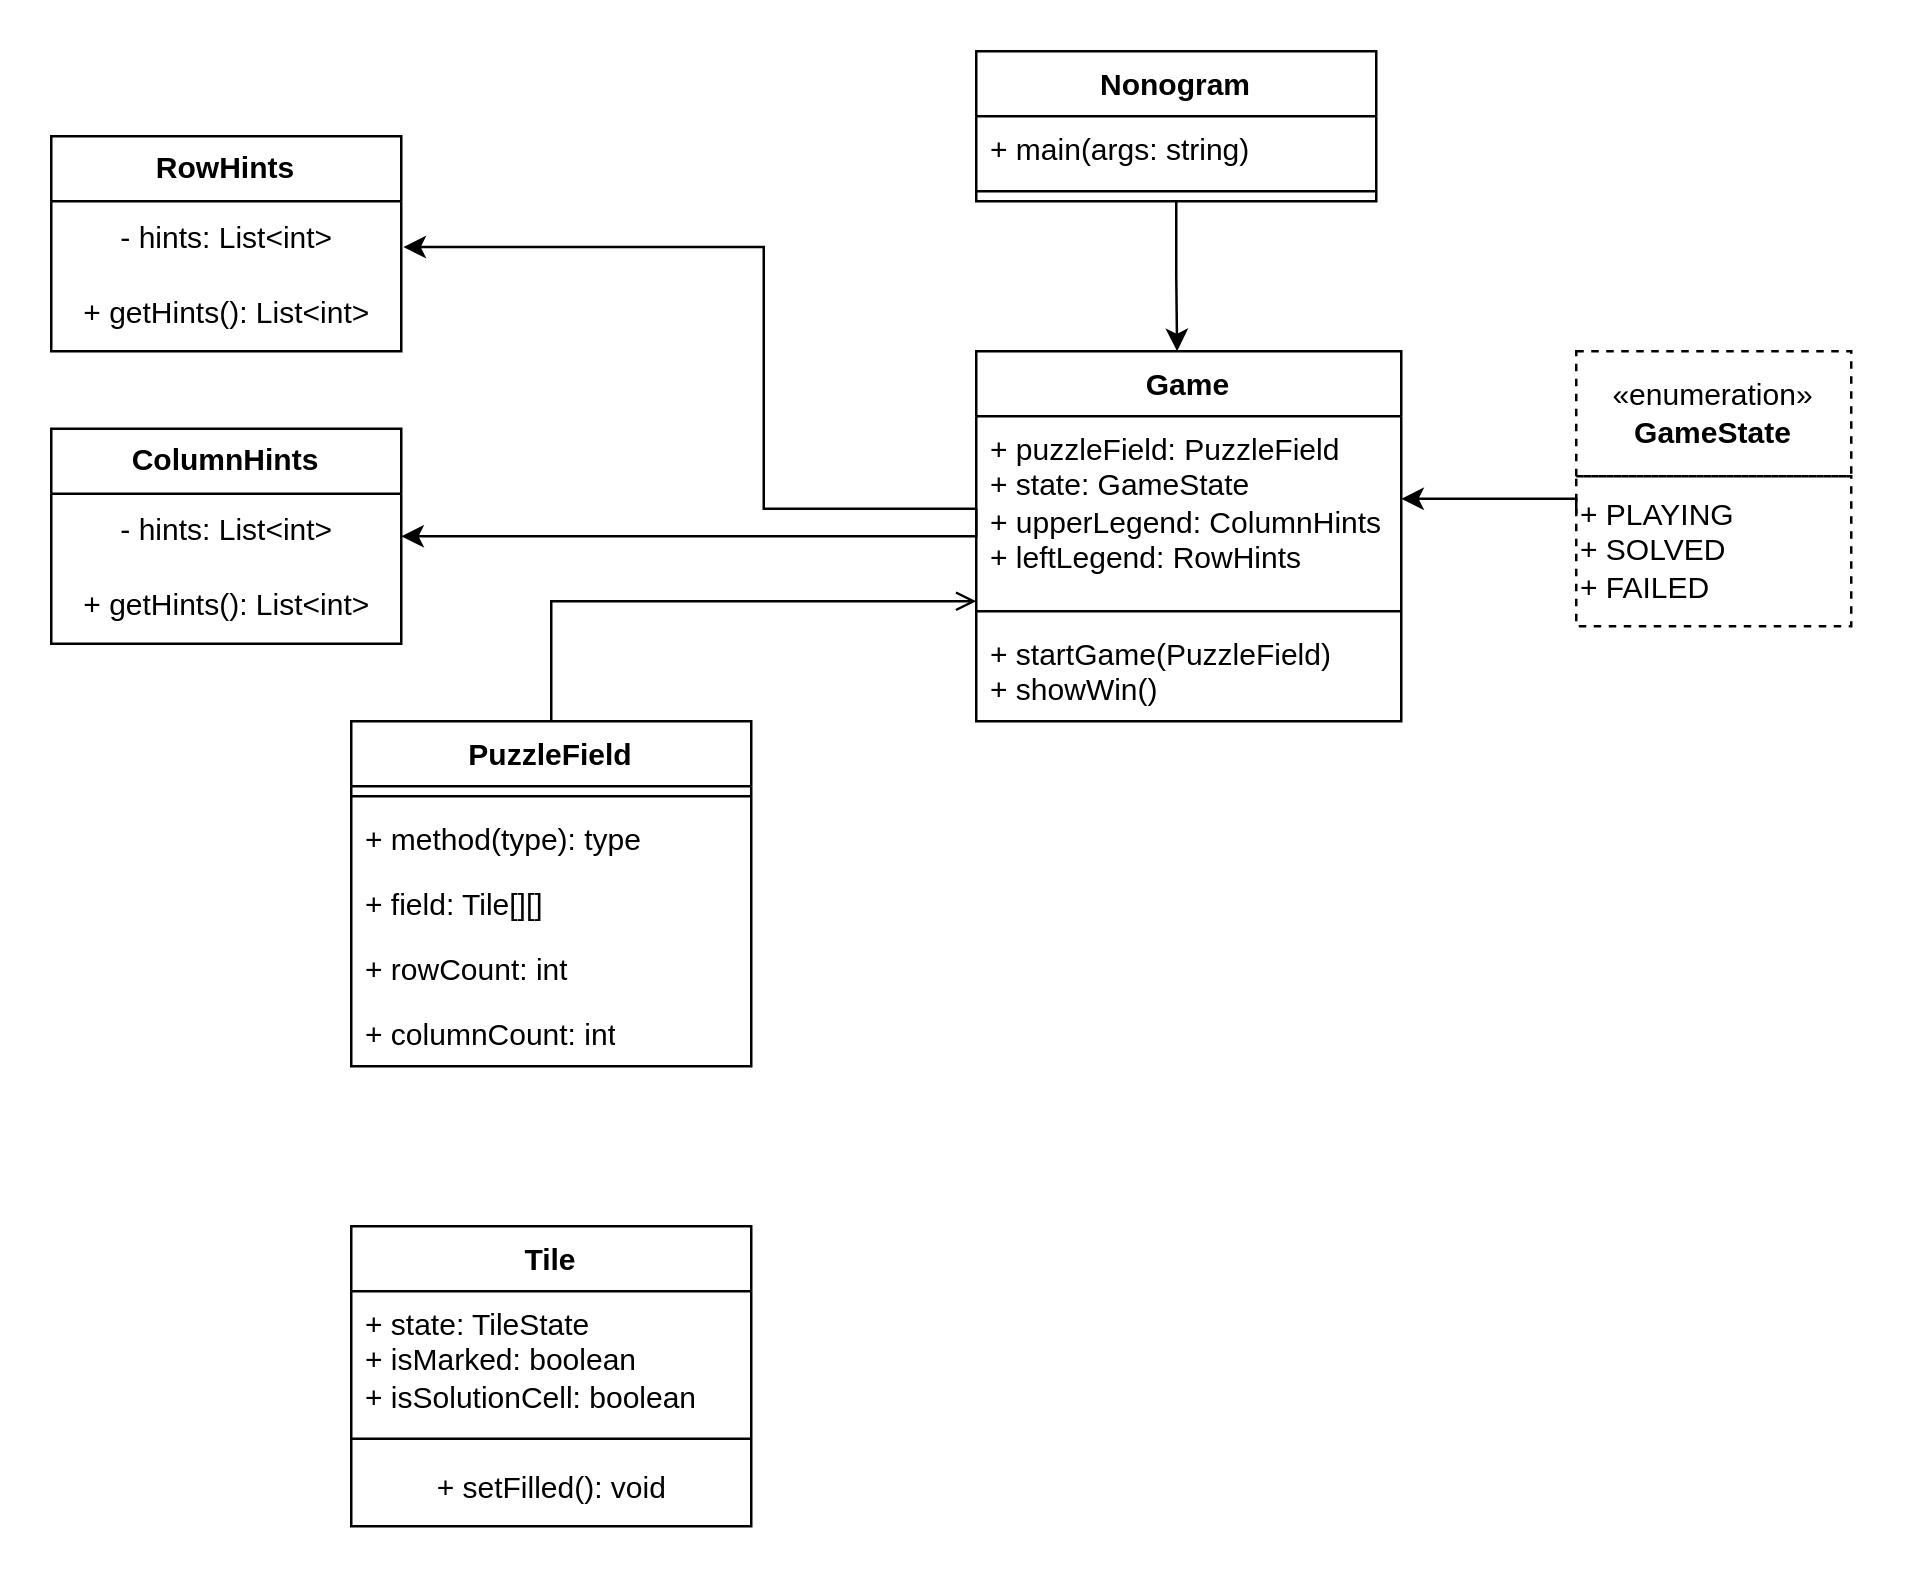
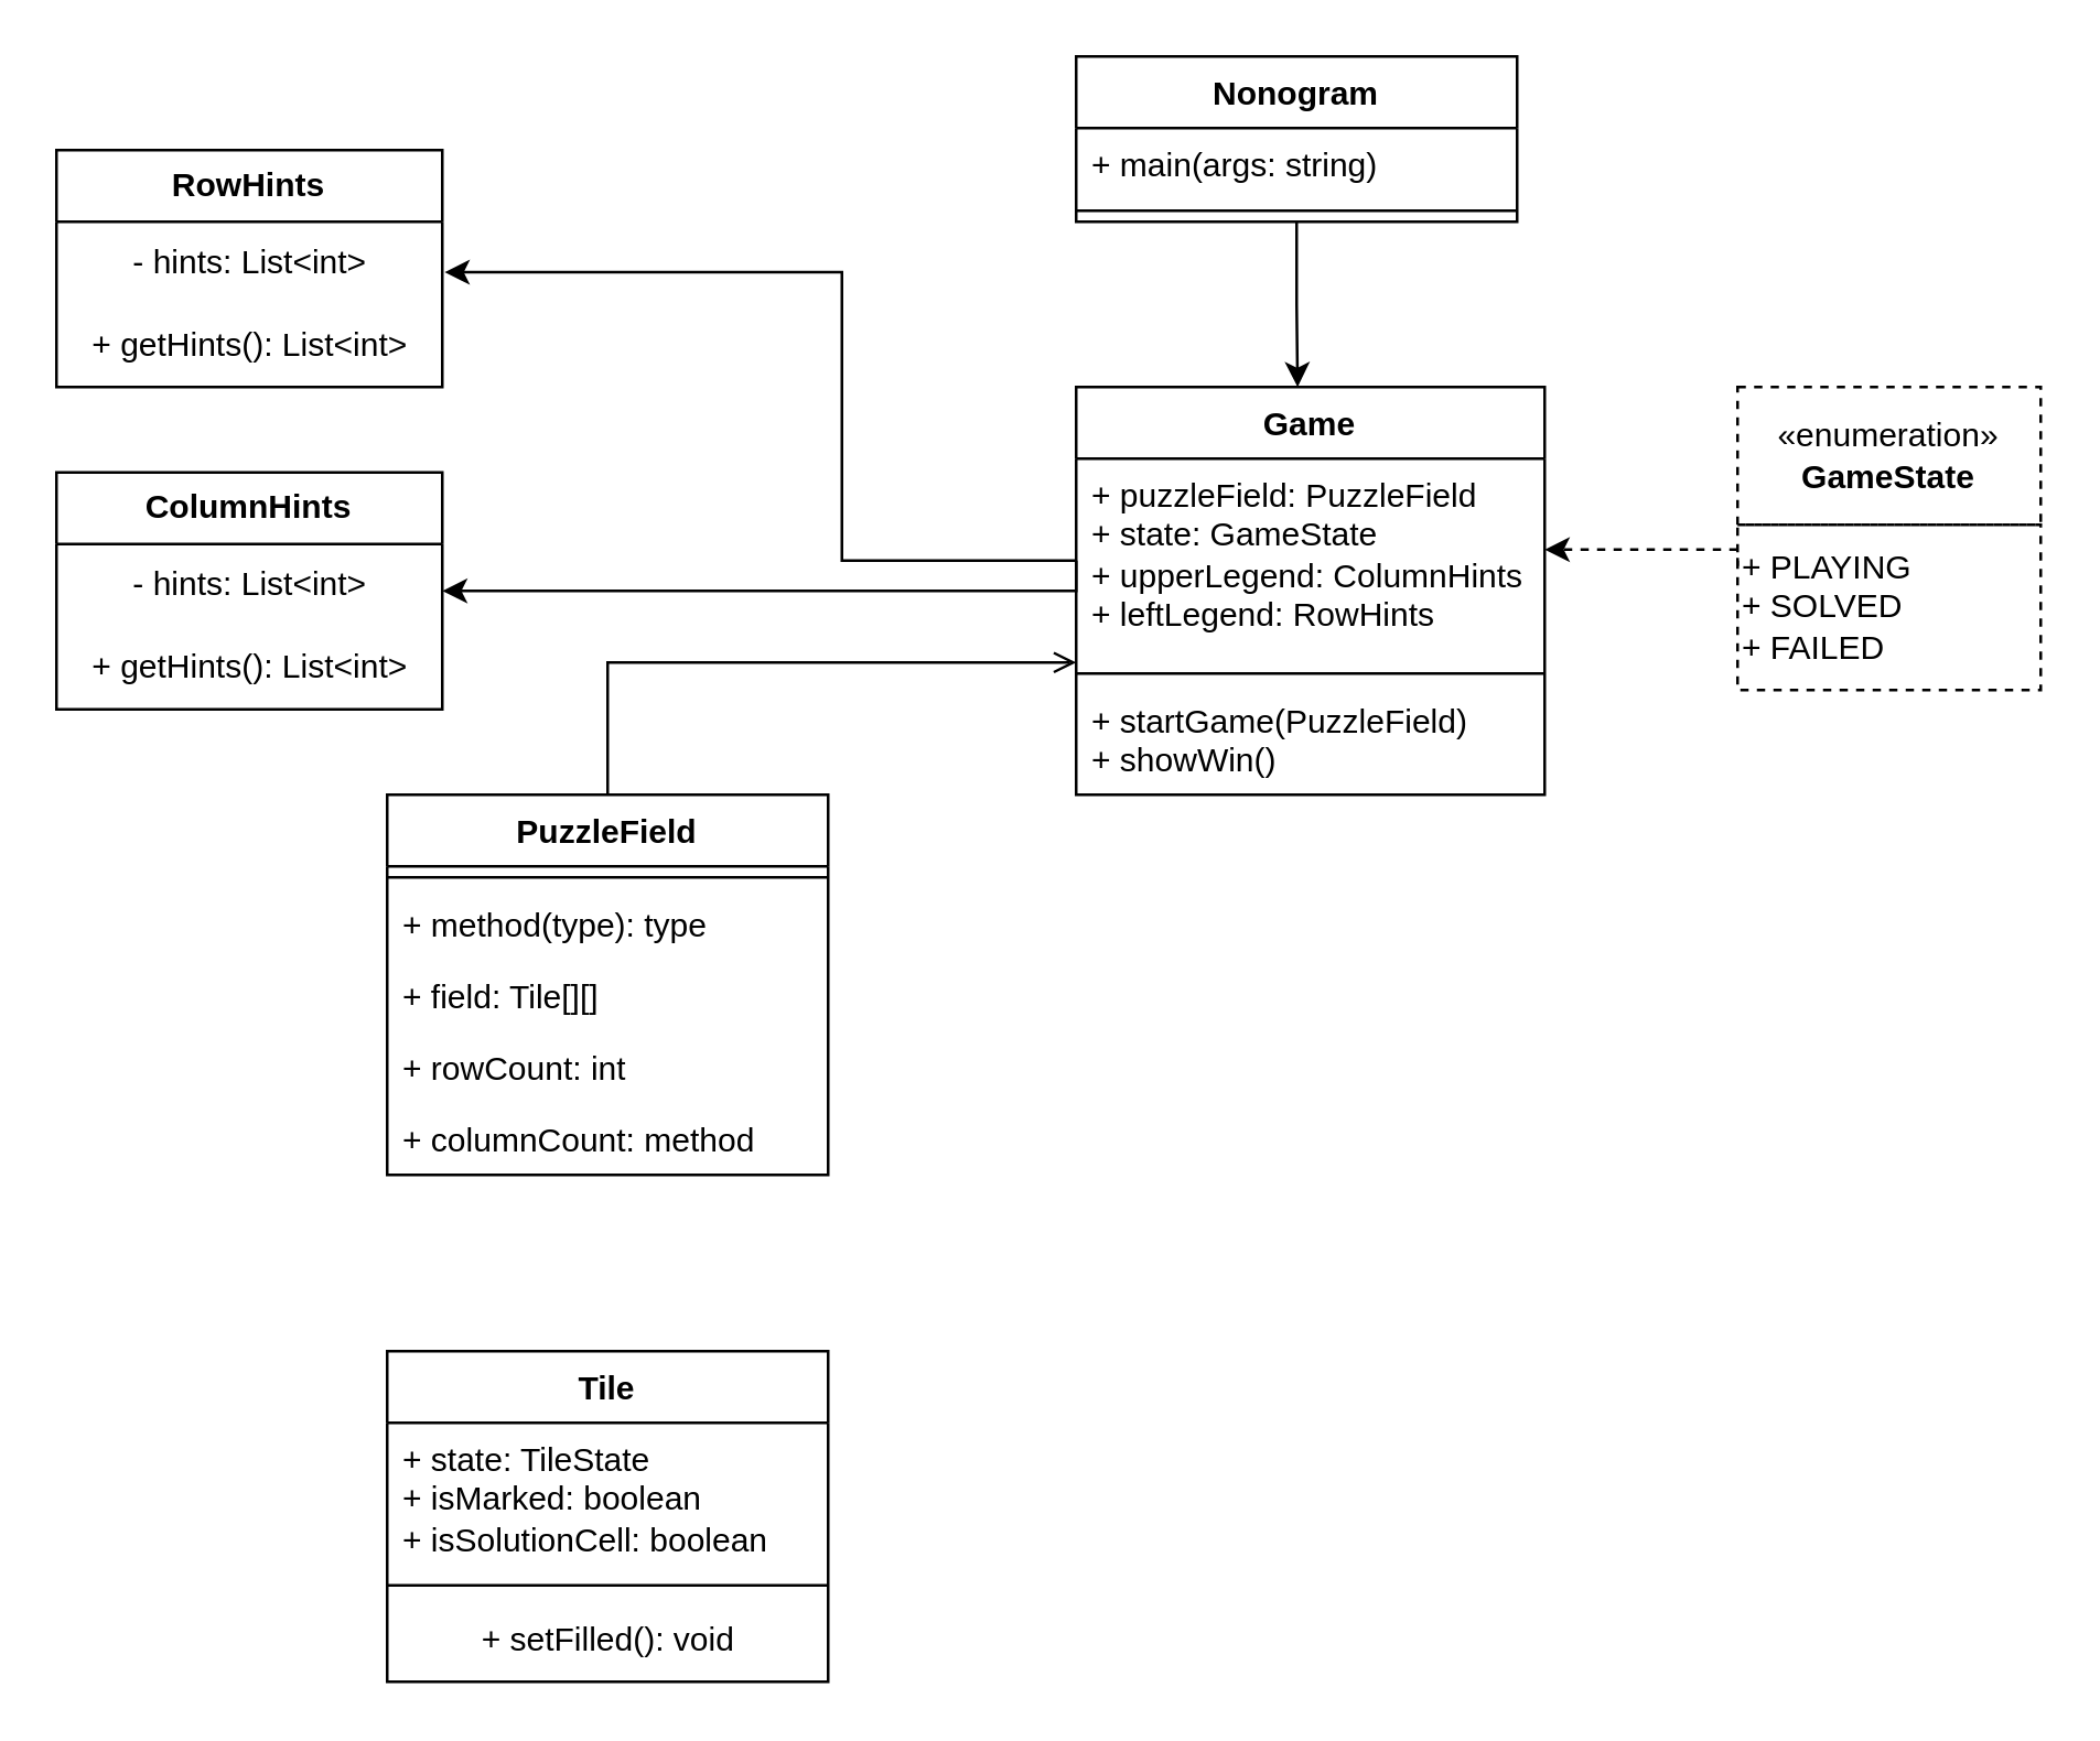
- <mxCell id="25" style="edgeStyle=orthogonalEdgeStyle;rounded=0;orthogonalLoop=1;jettySize=auto;html=1;exitX=0;exitY=0.25;exitDx=0;exitDy=0;" parent="1" source="24" target="11" edge="1"><mxGeometry relative="1" as="geometry"><Array as="points"><mxPoint x="630" y="199" /></Array></mxGeometry></mxCell>
+ <mxCell id="25" style="edgeStyle=orthogonalEdgeStyle;rounded=0;orthogonalLoop=1;jettySize=auto;html=1;exitX=0;exitY=0.25;exitDx=0;exitDy=0;dashed=1;" parent="1" source="24" target="11" edge="1"><mxGeometry relative="1" as="geometry"><Array as="points"><mxPoint x="630" y="199" /></Array></mxGeometry></mxCell>
- <mxCell id="21" value="+ columnCount: int" style="text;strokeColor=none;fillColor=none;align=left;verticalAlign=top;spacingLeft=4;spacingRight=4;overflow=hidden;rotatable=0;points=[[0,0.5],[1,0.5]];portConstraint=eastwest;whiteSpace=wrap;html=1;" parent="16" vertex="1"><mxGeometry y="112" width="160" height="26" as="geometry" /></mxCell>
+ <mxCell id="21" value="+ columnCount: method" style="text;strokeColor=none;fillColor=none;align=left;verticalAlign=top;spacingLeft=4;spacingRight=4;overflow=hidden;rotatable=0;points=[[0,0.5],[1,0.5]];portConstraint=eastwest;whiteSpace=wrap;html=1;" parent="16" vertex="1"><mxGeometry y="112" width="160" height="26" as="geometry" /></mxCell>
